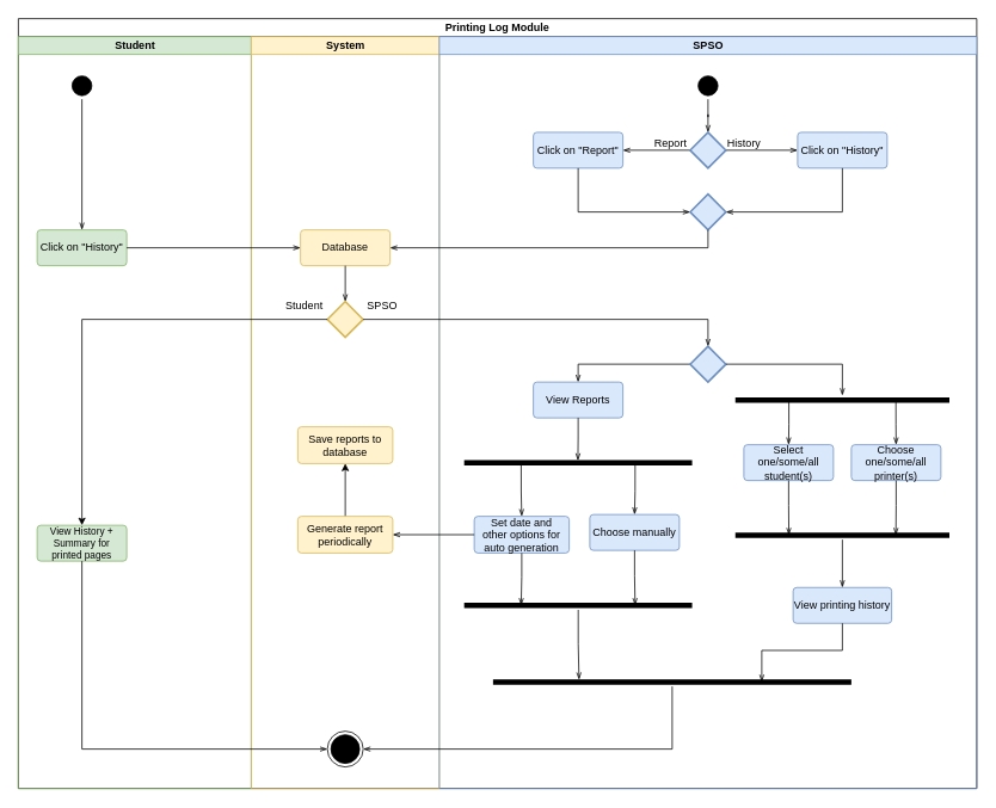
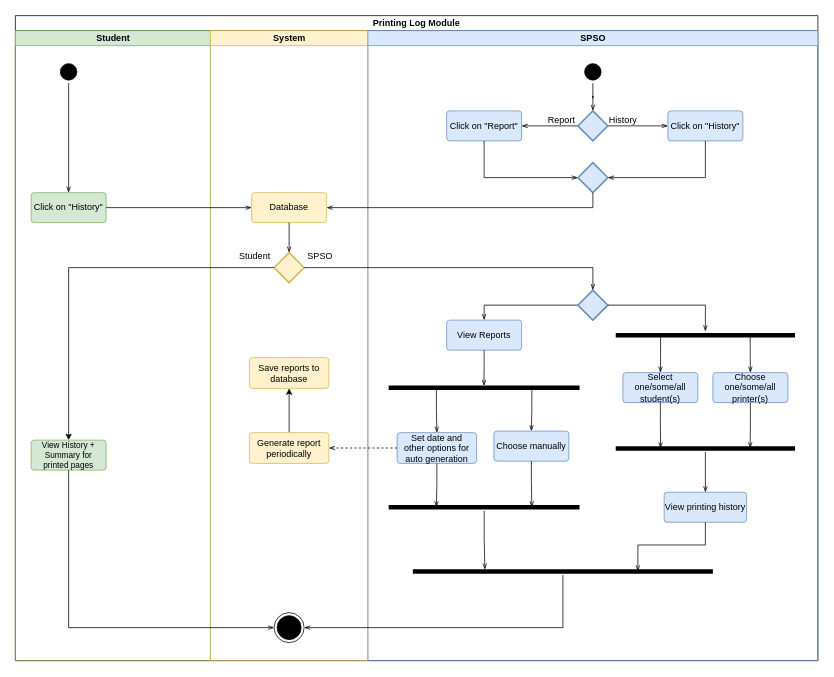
- <mxCell id="59" style="edgeStyle=orthogonalEdgeStyle;rounded=0;orthogonalLoop=1;jettySize=auto;html=1;exitX=0;exitY=0.5;exitDx=0;exitDy=0;entryX=1;entryY=0.5;entryDx=0;entryDy=0;endArrow=openThin;endFill=0;" edge="1" parent="2" source="23" target="15"><mxGeometry relative="1" as="geometry" /></mxCell>
+ <mxCell id="59" style="edgeStyle=orthogonalEdgeStyle;rounded=0;orthogonalLoop=1;jettySize=auto;html=1;exitX=0;exitY=0.5;exitDx=0;exitDy=0;entryX=1;entryY=0.5;entryDx=0;entryDy=0;endArrow=openThin;endFill=0;dashed=1;" edge="1" parent="2" source="23" target="15"><mxGeometry relative="1" as="geometry" /></mxCell>
